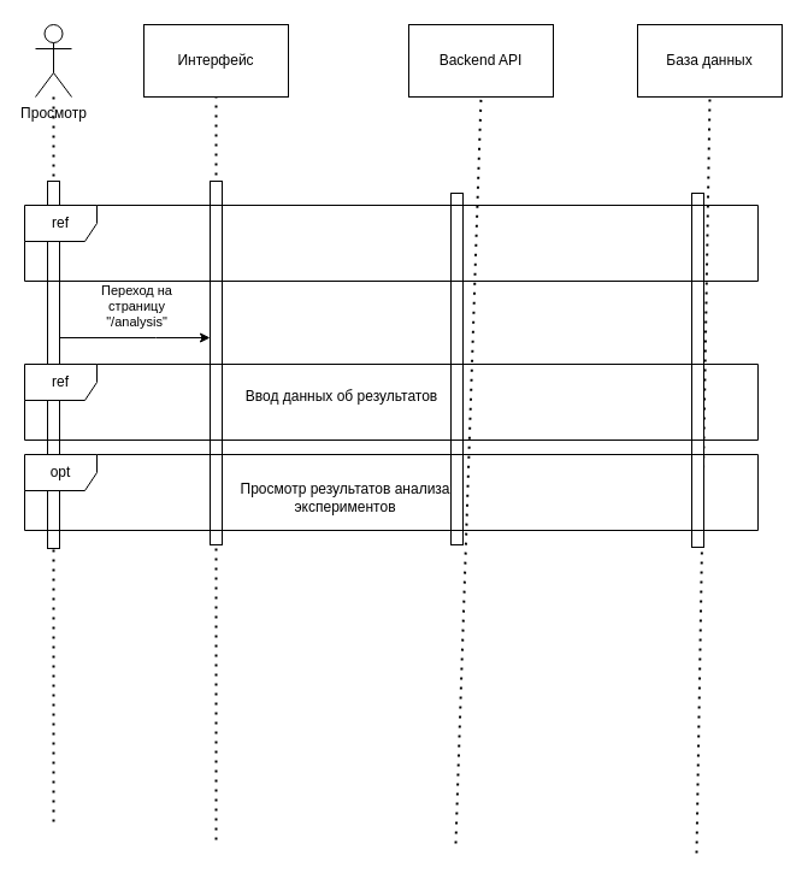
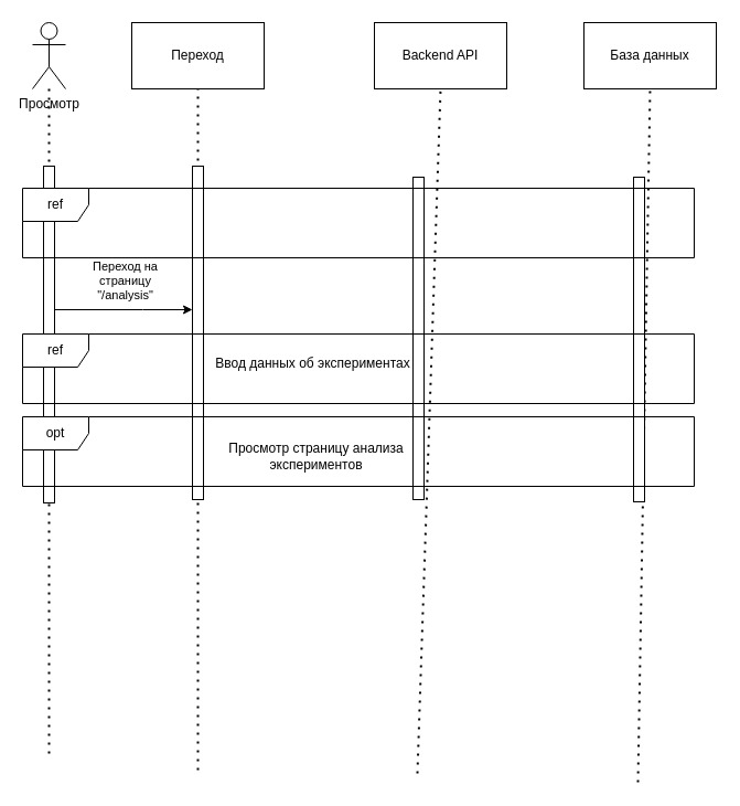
- <mxCell id="7" value="Интерфейс" style="rounded=0;whiteSpace=wrap;html=1;" vertex="1" parent="1"><mxGeometry x="119" y="20" width="120" height="60" as="geometry" /></mxCell>
+ <mxCell id="7" value="Переход" style="rounded=0;whiteSpace=wrap;html=1;" vertex="1" parent="1"><mxGeometry x="119" y="20" width="120" height="60" as="geometry" /></mxCell>
- <mxCell id="18" value="Ввод данных об результатов" style="text;html=1;align=center;verticalAlign=middle;resizable=0;points=[];autosize=1;strokeColor=none;fillColor=none;" vertex="1" parent="1"><mxGeometry x="184" y="316" width="197" height="26" as="geometry" /></mxCell>
+ <mxCell id="18" value="Ввод данных об экспериментах" style="text;html=1;align=center;verticalAlign=middle;resizable=0;points=[];autosize=1;strokeColor=none;fillColor=none;" vertex="1" parent="1"><mxGeometry x="184" y="316" width="197" height="26" as="geometry" /></mxCell>
- <mxCell id="20" value="&lt;div&gt;Просмотр результатов анализа&lt;/div&gt;&lt;div&gt;экспериментов&lt;br&gt;&lt;/div&gt;" style="text;html=1;align=center;verticalAlign=middle;resizable=0;points=[];autosize=1;strokeColor=none;fillColor=none;" vertex="1" parent="1"><mxGeometry x="187" y="392.5" width="197" height="41" as="geometry" /></mxCell>
+ <mxCell id="20" value="&lt;div&gt;Просмотр страницу анализа&lt;/div&gt;&lt;div&gt;экспериментов&lt;br&gt;&lt;/div&gt;" style="text;html=1;align=center;verticalAlign=middle;resizable=0;points=[];autosize=1;strokeColor=none;fillColor=none;" vertex="1" parent="1"><mxGeometry x="187" y="392.5" width="197" height="41" as="geometry" /></mxCell>
